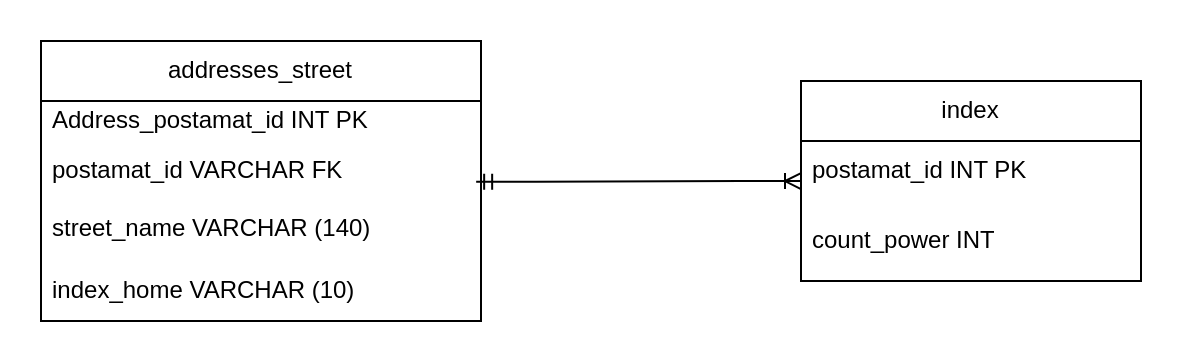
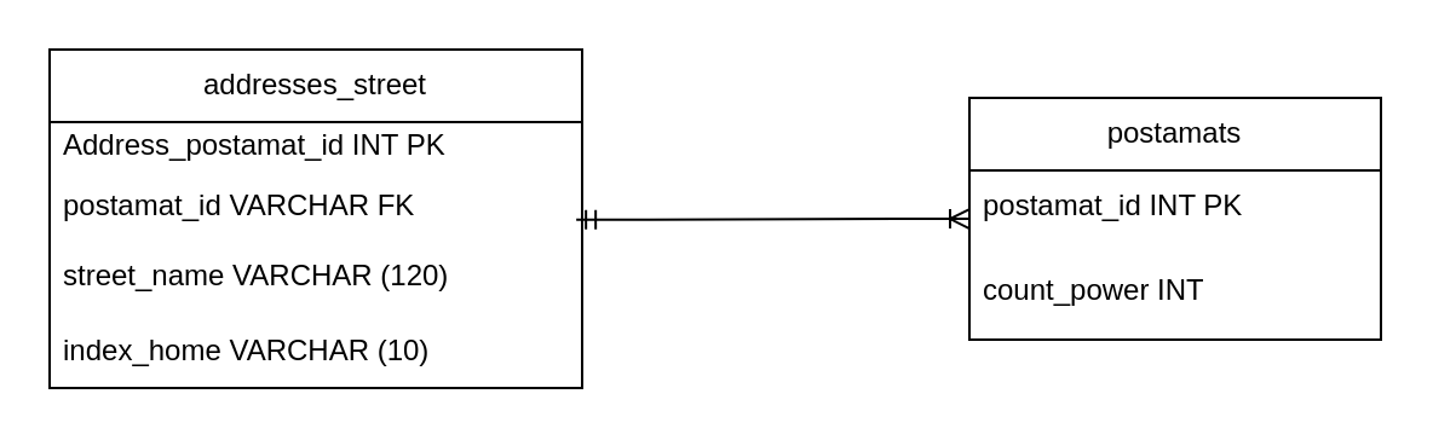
- <mxCell id="2" value="index" style="swimlane;fontStyle=0;childLayout=stackLayout;horizontal=1;startSize=30;horizontalStack=0;resizeParent=1;resizeParentMax=0;resizeLast=0;collapsible=1;marginBottom=0;whiteSpace=wrap;html=1;" vertex="1" parent="1"><mxGeometry x="400" y="40" width="170" height="100" as="geometry"><mxRectangle x="414" y="215" width="100" height="30" as="alternateBounds" /></mxGeometry></mxCell>
+ <mxCell id="2" value="postamats" style="swimlane;fontStyle=0;childLayout=stackLayout;horizontal=1;startSize=30;horizontalStack=0;resizeParent=1;resizeParentMax=0;resizeLast=0;collapsible=1;marginBottom=0;whiteSpace=wrap;html=1;" vertex="1" parent="1"><mxGeometry x="400" y="40" width="170" height="100" as="geometry"><mxRectangle x="414" y="215" width="100" height="30" as="alternateBounds" /></mxGeometry></mxCell>
- <mxCell id="8" value="street_name VARCHAR (140)" style="text;strokeColor=none;fillColor=none;spacingLeft=4;spacingRight=4;overflow=hidden;rotatable=0;points=[[0,0.5],[1,0.5]];portConstraint=eastwest;fontSize=12;whiteSpace=wrap;html=1;" vertex="1" parent="5"><mxGeometry y="80" width="220" height="30" as="geometry" /></mxCell>
+ <mxCell id="8" value="street_name VARCHAR (120)" style="text;strokeColor=none;fillColor=none;spacingLeft=4;spacingRight=4;overflow=hidden;rotatable=0;points=[[0,0.5],[1,0.5]];portConstraint=eastwest;fontSize=12;whiteSpace=wrap;html=1;" vertex="1" parent="5"><mxGeometry y="80" width="220" height="30" as="geometry" /></mxCell>
